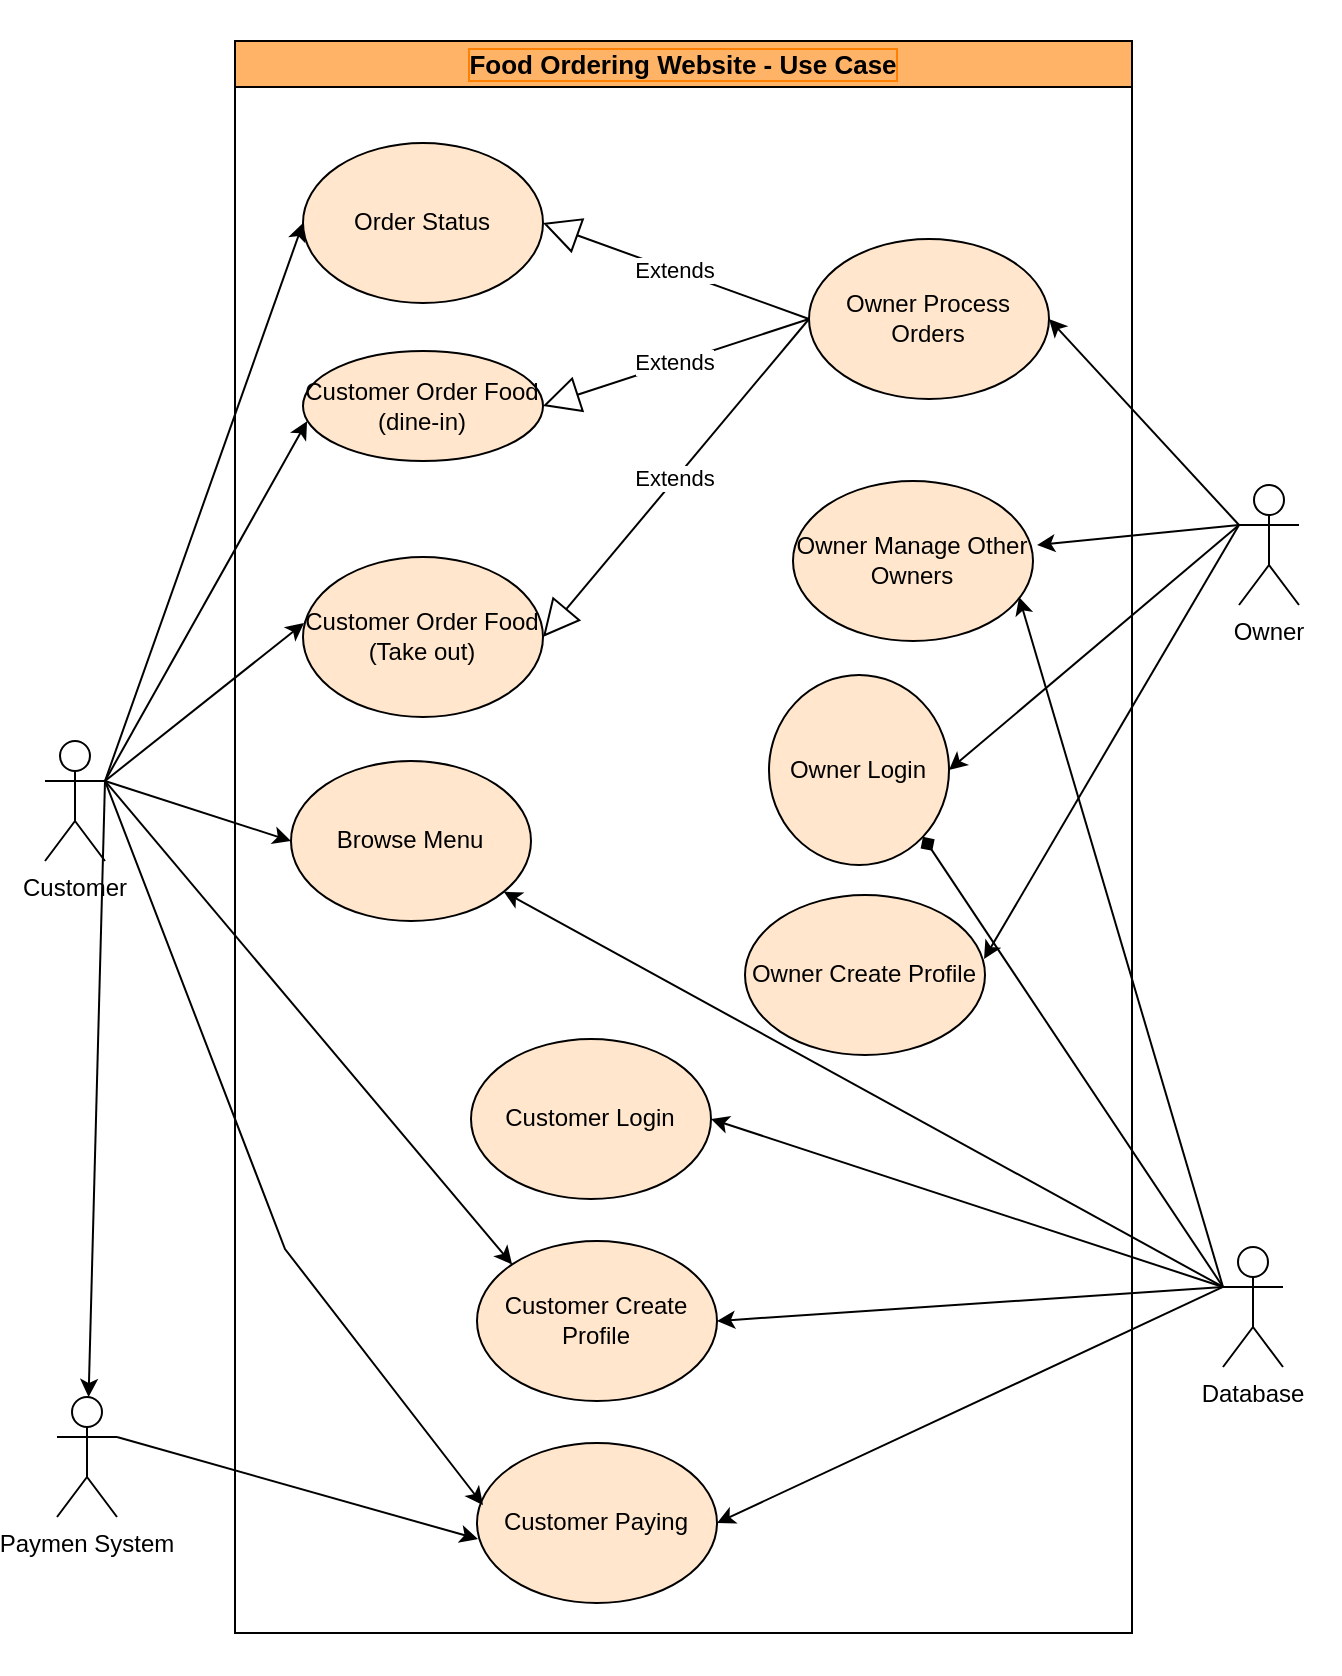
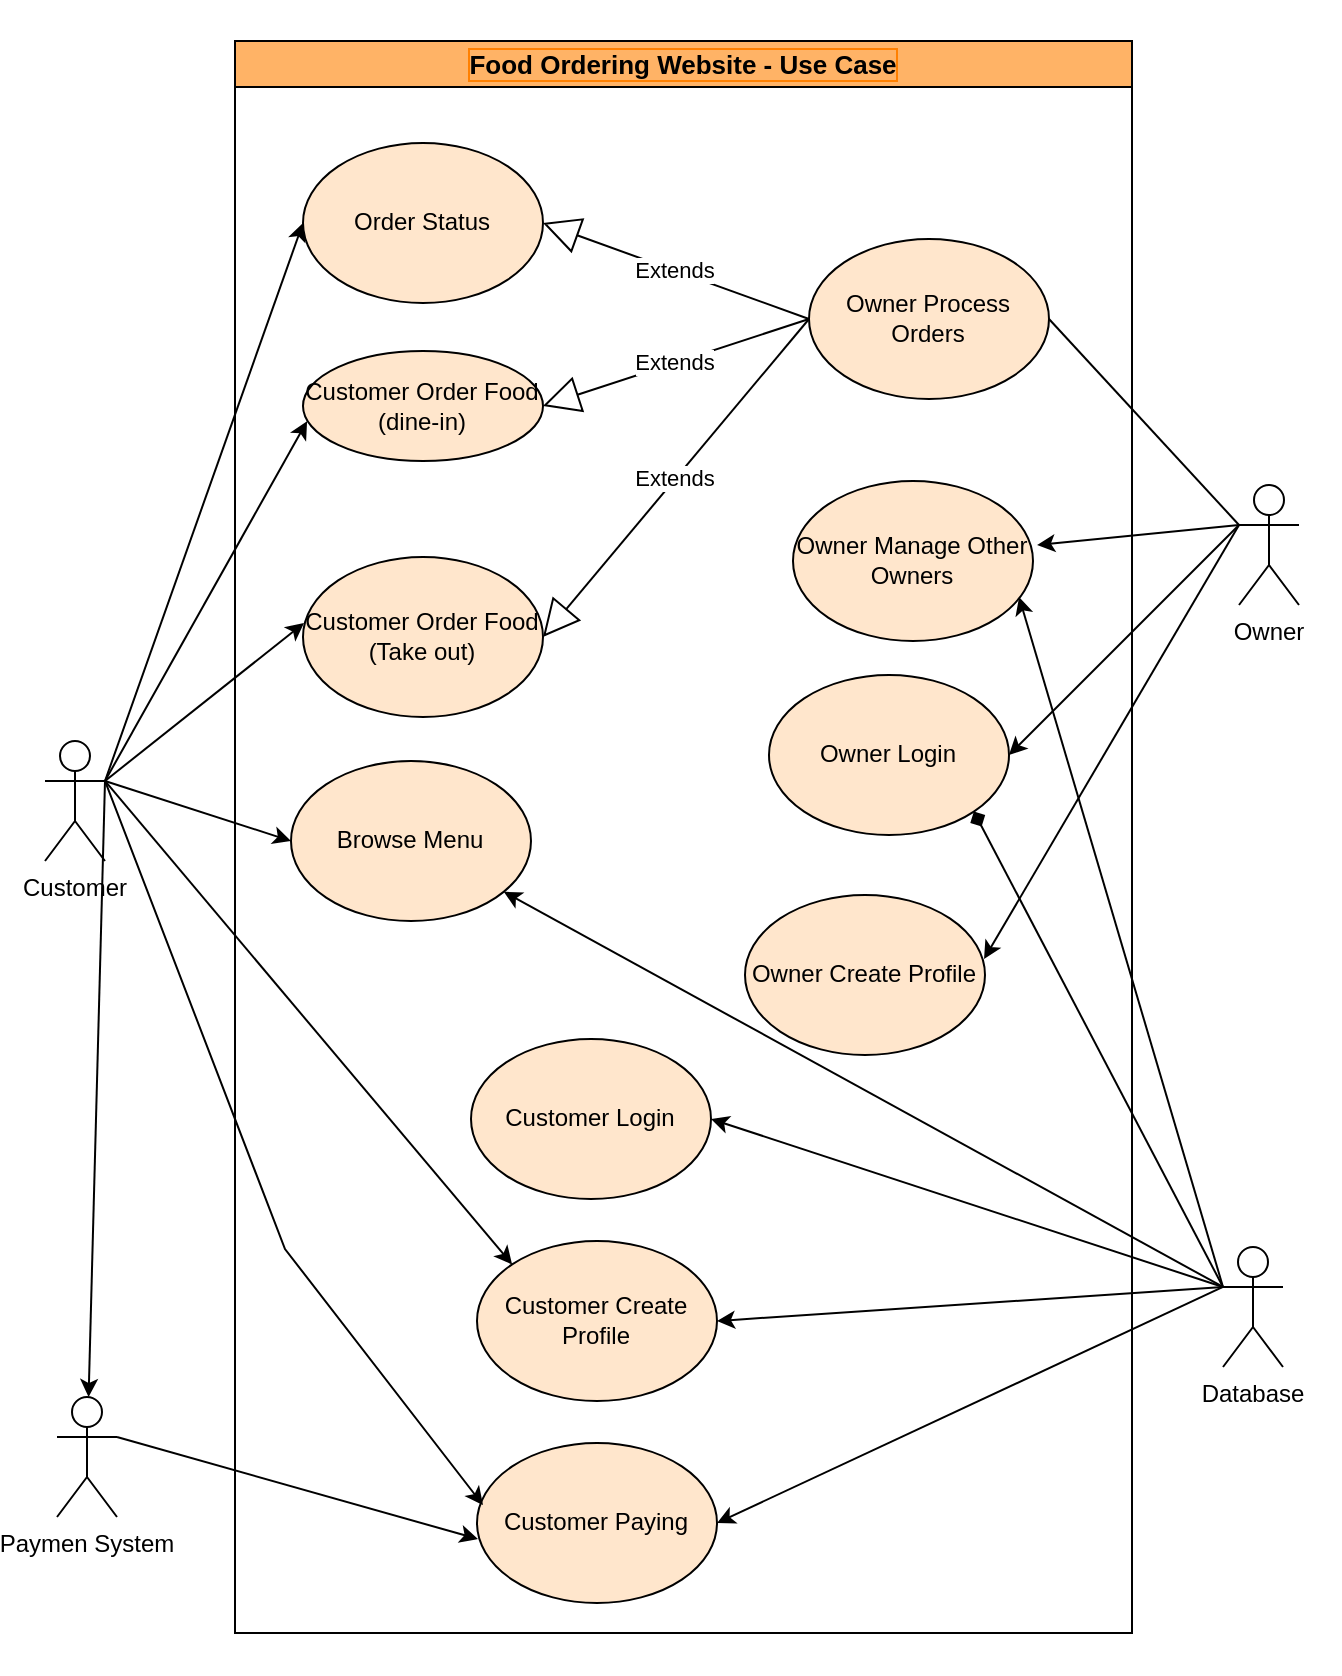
- <mxCell id="7" value="" style="endArrow=classic;html=1;rounded=0;exitX=0;exitY=0.333;exitDx=0;exitDy=0;exitPerimeter=0;entryX=1;entryY=0.5;entryDx=0;entryDy=0;fontColor=#FF9933;" parent="1" source="3" target="18" edge="1"><mxGeometry width="50" height="50" relative="1" as="geometry"><mxPoint x="558.5" y="435" as="sourcePoint" /><mxPoint x="608.5" y="385" as="targetPoint" /></mxGeometry></mxCell>
+ <mxCell id="7" value="" style="endArrow=none;html=1;rounded=0;exitX=0;exitY=0.333;exitDx=0;exitDy=0;exitPerimeter=0;entryX=1;entryY=0.5;entryDx=0;entryDy=0;fontColor=#FF9933;" parent="1" source="3" target="18" edge="1"><mxGeometry width="50" height="50" relative="1" as="geometry"><mxPoint x="558.5" y="435" as="sourcePoint" /><mxPoint x="608.5" y="385" as="targetPoint" /></mxGeometry></mxCell>
- <mxCell id="15" value="Owner Login" style="ellipse;whiteSpace=wrap;html=1;labelBackgroundColor=none;rounded=0;fillColor=#ffe6cc;strokeColor=default;" parent="9" vertex="1"><mxGeometry x="267" y="317" width="90" height="95" as="geometry" /></mxCell>
+ <mxCell id="15" value="Owner Login" style="ellipse;whiteSpace=wrap;html=1;labelBackgroundColor=none;rounded=0;fillColor=#ffe6cc;strokeColor=default;" parent="9" vertex="1"><mxGeometry x="267" y="317" width="120" height="80" as="geometry" /></mxCell>
